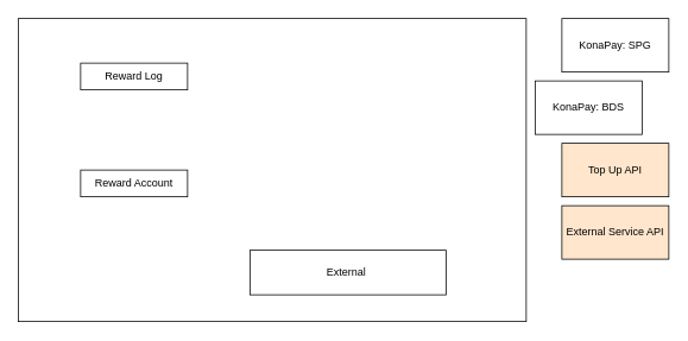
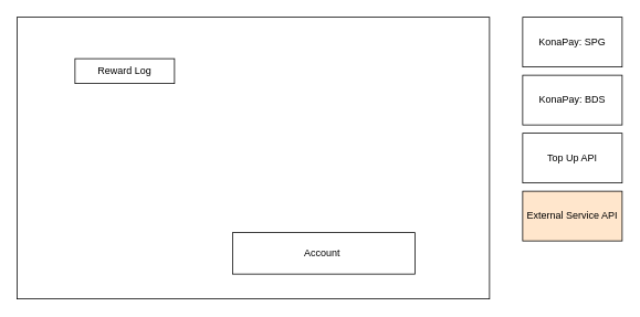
- <mxCell id="7" value="KonaPay: BDS" style="rounded=0;whiteSpace=wrap;html=1;" vertex="1" parent="1"><mxGeometry x="600" y="90" width="120" height="60" as="geometry" /></mxCell>
+ <mxCell id="7" value="KonaPay: BDS" style="rounded=0;whiteSpace=wrap;html=1;" vertex="1" parent="1"><mxGeometry x="630" y="90" width="120" height="60" as="geometry" /></mxCell>
- <mxCell id="4" value="Top Up API" style="rounded=0;whiteSpace=wrap;html=1;fillColor=#ffe6cc;" vertex="1" parent="1"><mxGeometry x="630" y="160" width="120" height="60" as="geometry" /></mxCell>
+ <mxCell id="4" value="Top Up API" style="rounded=0;whiteSpace=wrap;html=1;" vertex="1" parent="1"><mxGeometry x="630" y="160" width="120" height="60" as="geometry" /></mxCell>
- <mxCell id="8" value="Reward Account" style="rounded=0;whiteSpace=wrap;html=1;" vertex="1" parent="1"><mxGeometry x="90" y="190" width="120" height="30" as="geometry" /></mxCell>
- <mxCell id="6" value="External&amp;nbsp;" style="rounded=0;whiteSpace=wrap;html=1;" vertex="1" parent="1"><mxGeometry x="280" y="280" width="220" height="50" as="geometry" /></mxCell>
+ <mxCell id="6" value="Account&amp;nbsp;" style="rounded=0;whiteSpace=wrap;html=1;" vertex="1" parent="1"><mxGeometry x="280" y="280" width="220" height="50" as="geometry" /></mxCell>
